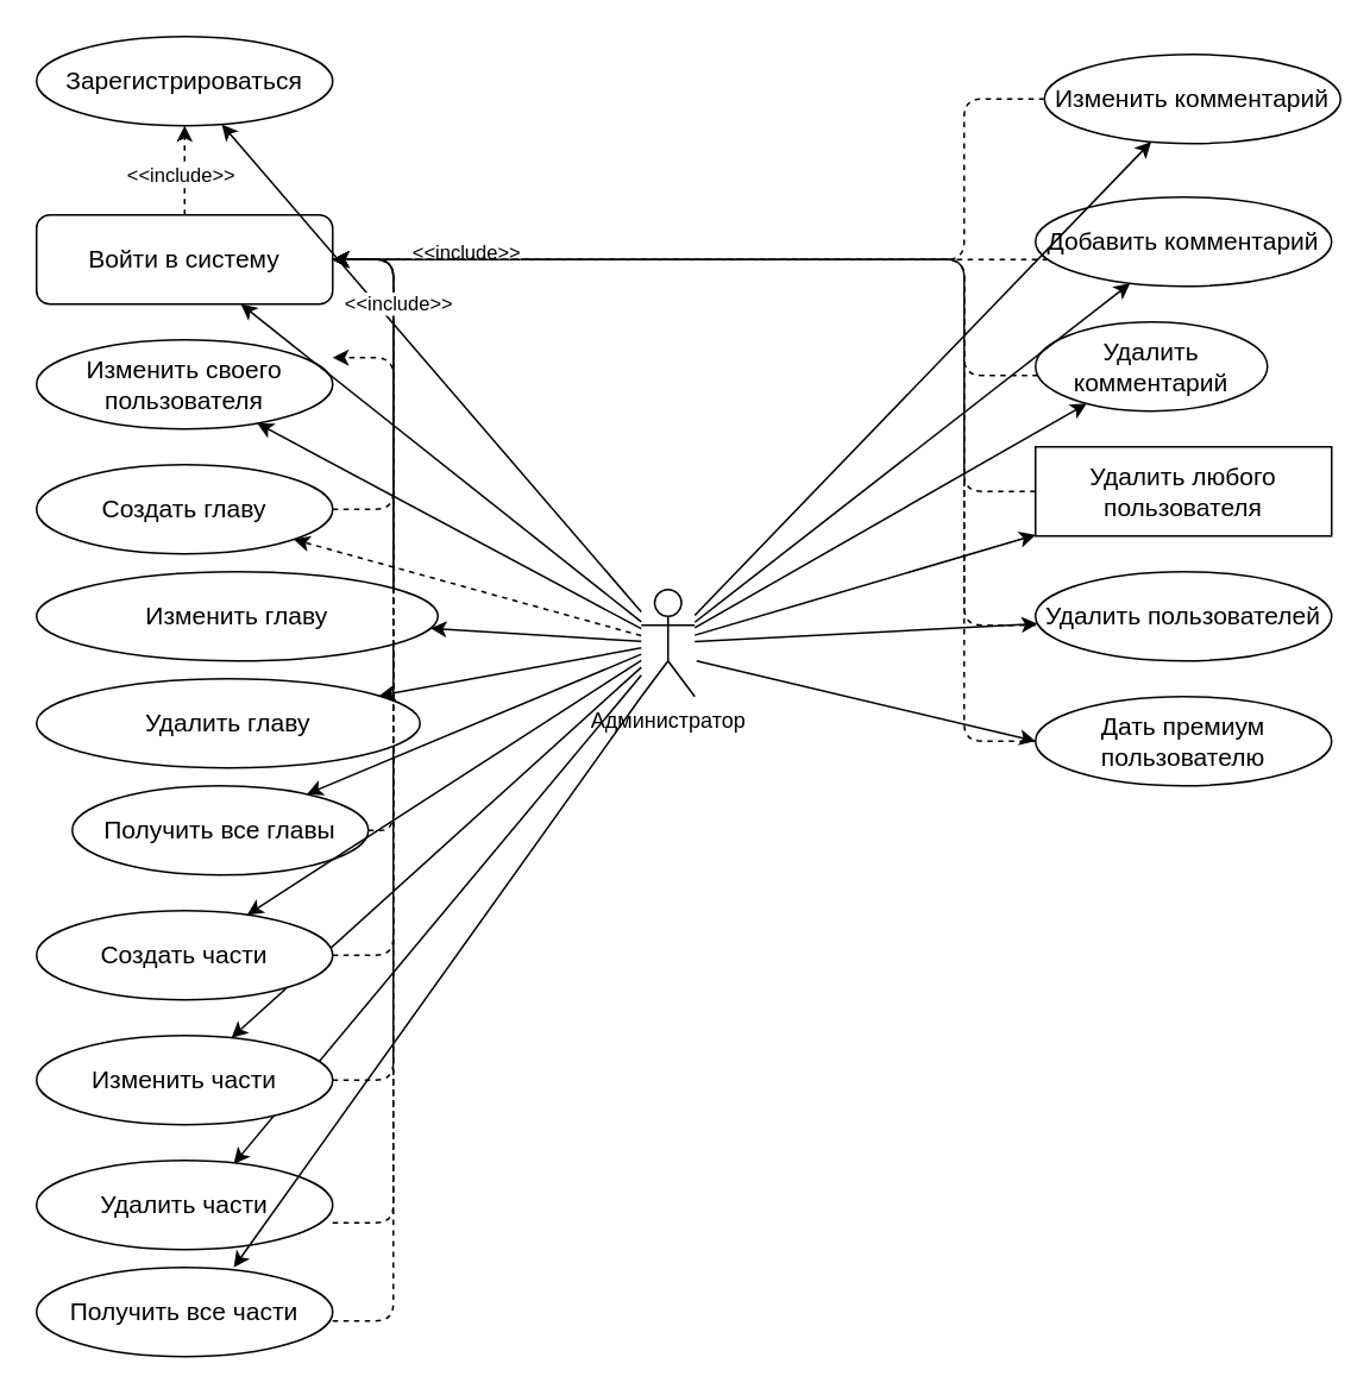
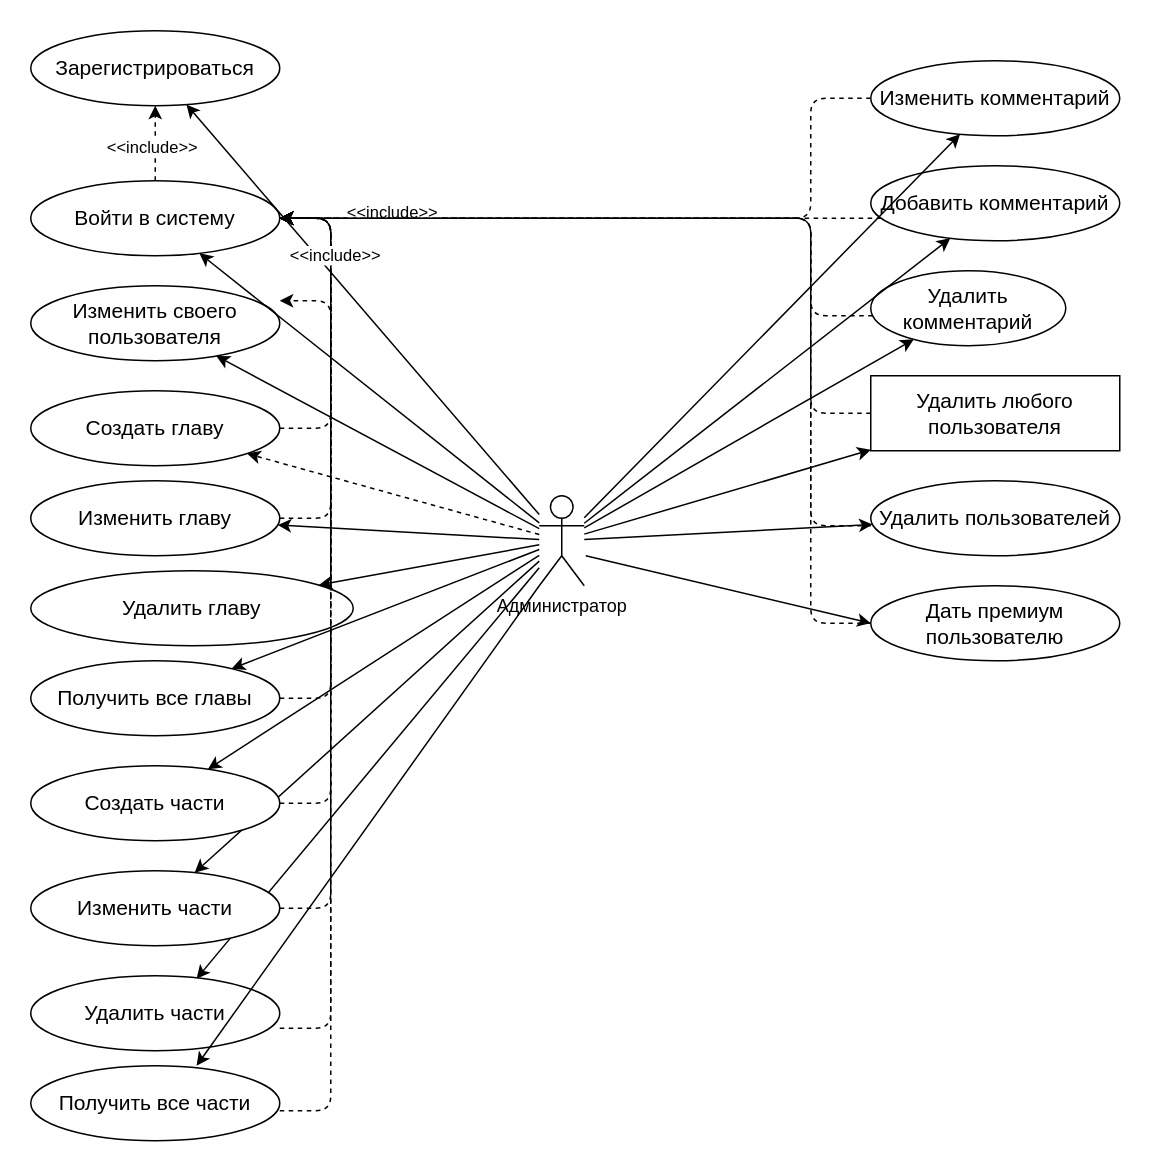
- <mxCell id="25" value="Изменить комментарий" style="ellipse;whiteSpace=wrap;html=1;fontSize=14;" parent="1" vertex="1"><mxGeometry x="585" y="30" width="166" height="50" as="geometry" /></mxCell>
+ <mxCell id="25" value="Изменить комментарий" style="ellipse;whiteSpace=wrap;html=1;fontSize=14;" parent="1" vertex="1"><mxGeometry x="580" y="40" width="166" height="50" as="geometry" /></mxCell>
- <mxCell id="7" value="Войти в систему" style="whiteSpace=wrap;html=1;fontSize=14;rounded=1;" parent="1" vertex="1"><mxGeometry x="20" y="120" width="166" height="50" as="geometry" /></mxCell>
+ <mxCell id="7" value="Войти в систему" style="ellipse;whiteSpace=wrap;html=1;fontSize=14;" parent="1" vertex="1"><mxGeometry x="20" y="120" width="166" height="50" as="geometry" /></mxCell>
- <mxCell id="9" value="Изменить главу" style="ellipse;whiteSpace=wrap;html=1;fontSize=14;" parent="1" vertex="1"><mxGeometry x="20" y="320" width="225" height="50" as="geometry" /></mxCell>
+ <mxCell id="9" value="Изменить главу" style="ellipse;whiteSpace=wrap;html=1;fontSize=14;" parent="1" vertex="1"><mxGeometry x="20" y="320" width="166" height="50" as="geometry" /></mxCell>
- <mxCell id="28" value="Получить все главы" style="ellipse;whiteSpace=wrap;html=1;fontSize=14;" parent="1" vertex="1"><mxGeometry x="40" y="440" width="166" height="50" as="geometry" /></mxCell>
+ <mxCell id="28" value="Получить все главы" style="ellipse;whiteSpace=wrap;html=1;fontSize=14;" parent="1" vertex="1"><mxGeometry x="20" y="440" width="166" height="50" as="geometry" /></mxCell>
